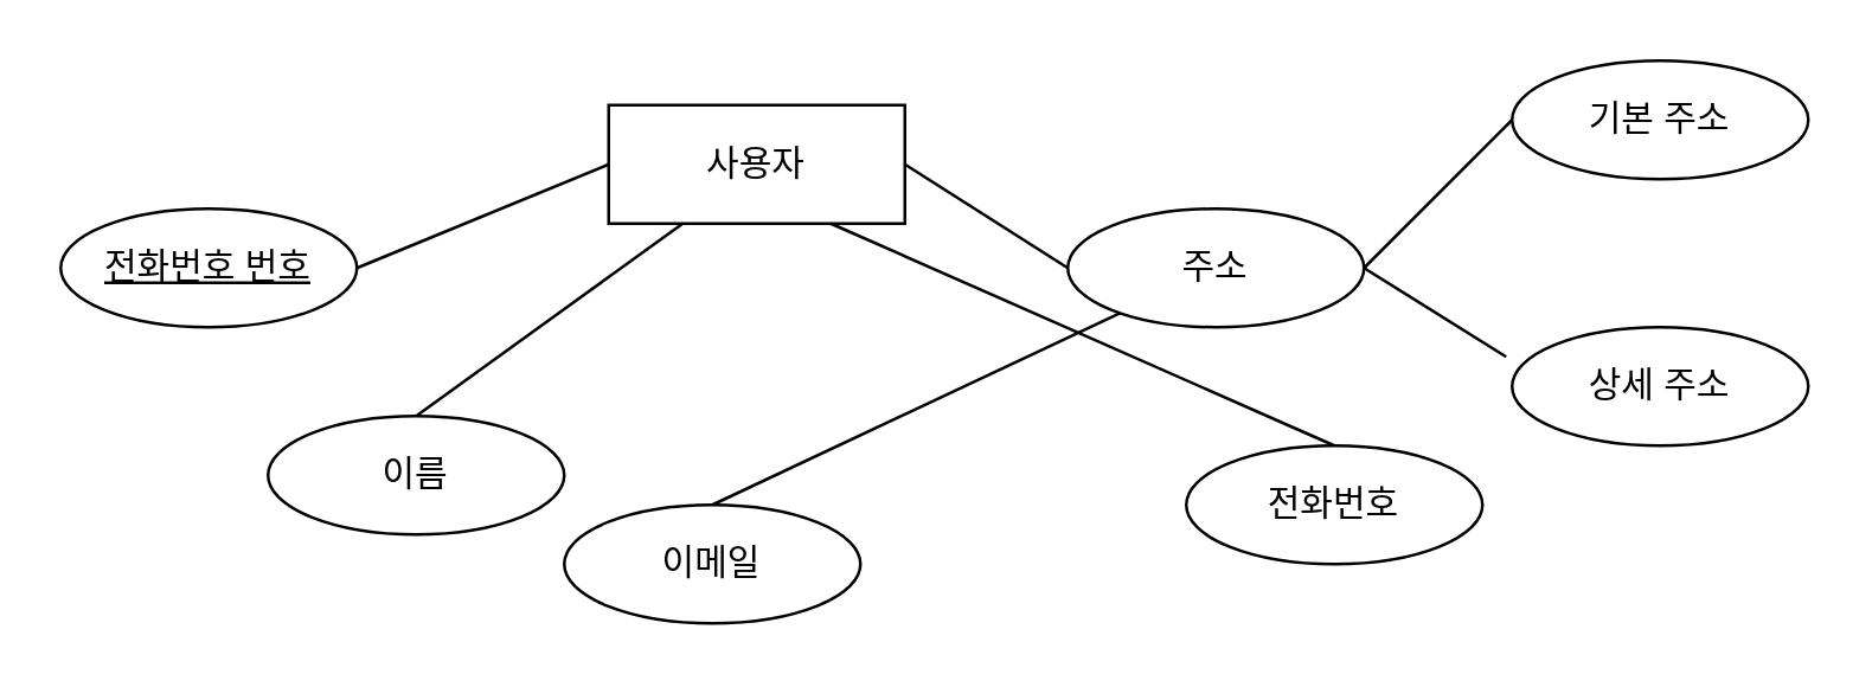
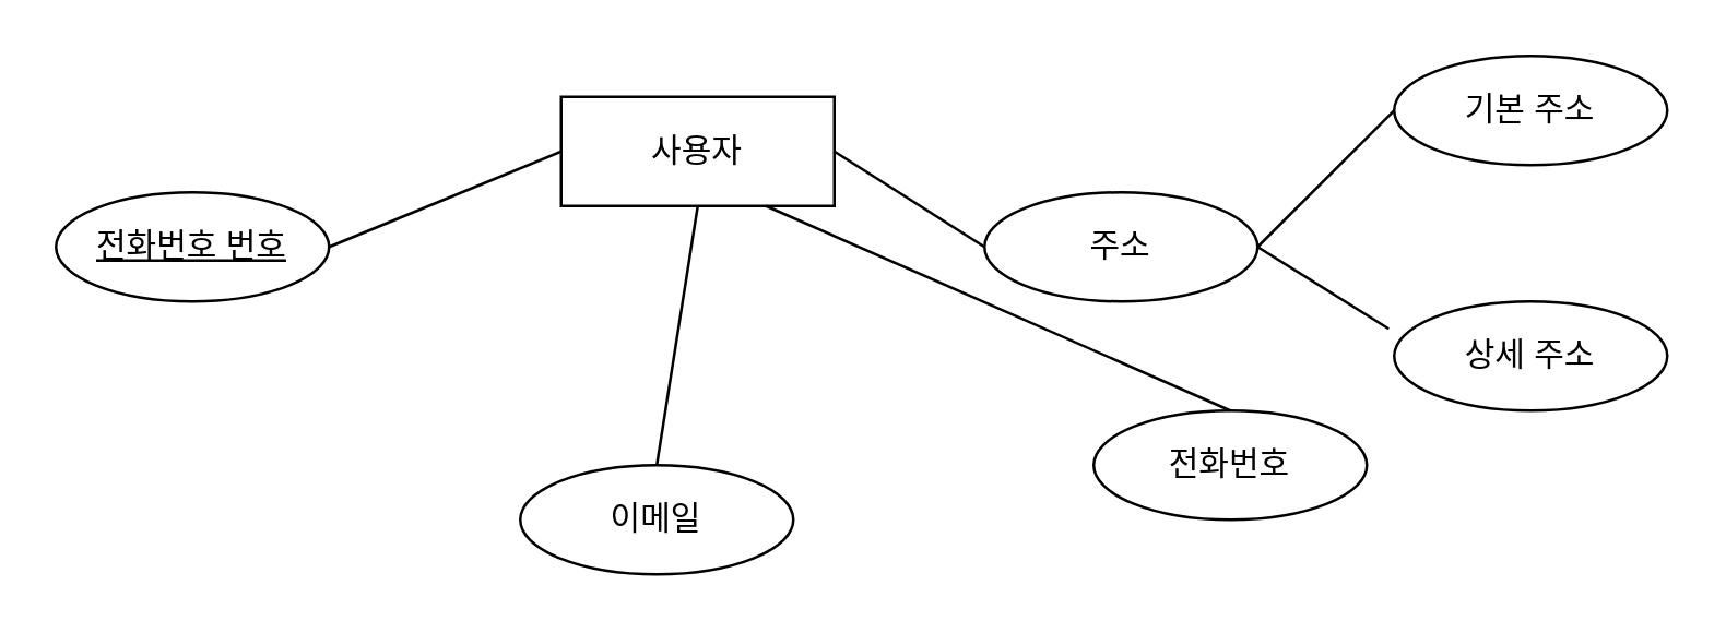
- <mxCell id="4" value="" style="endArrow=none;html=1;rounded=0;entryX=0.25;entryY=1;entryDx=0;entryDy=0;exitX=0.5;exitY=0;exitDx=0;exitDy=0;" parent="1" source="3" target="2" edge="1"><mxGeometry relative="1" as="geometry"><mxPoint x="210" y="230" as="sourcePoint" /><mxPoint x="370" y="230" as="targetPoint" /></mxGeometry></mxCell>
- <mxCell id="11" value="" style="endArrow=none;html=1;rounded=0;exitX=0.5;exitY=0;exitDx=0;exitDy=0;" parent="1" source="5" target="8" edge="1"><mxGeometry relative="1" as="geometry"><mxPoint x="150" y="150" as="sourcePoint" /><mxPoint x="230" y="120" as="targetPoint" /></mxGeometry></mxCell>
+ <mxCell id="11" value="" style="endArrow=none;html=1;rounded=0;exitX=0.5;exitY=0;exitDx=0;exitDy=0;entryX=0.5;entryY=1;entryDx=0;entryDy=0;" parent="1" source="5" target="2" edge="1"><mxGeometry relative="1" as="geometry"><mxPoint x="150" y="150" as="sourcePoint" /><mxPoint x="230" y="120" as="targetPoint" /></mxGeometry></mxCell>
- <mxCell id="3" value="이름" style="ellipse;whiteSpace=wrap;html=1;align=center;" parent="1" vertex="1"><mxGeometry x="90" y="140" width="100" height="40" as="geometry" /></mxCell>
